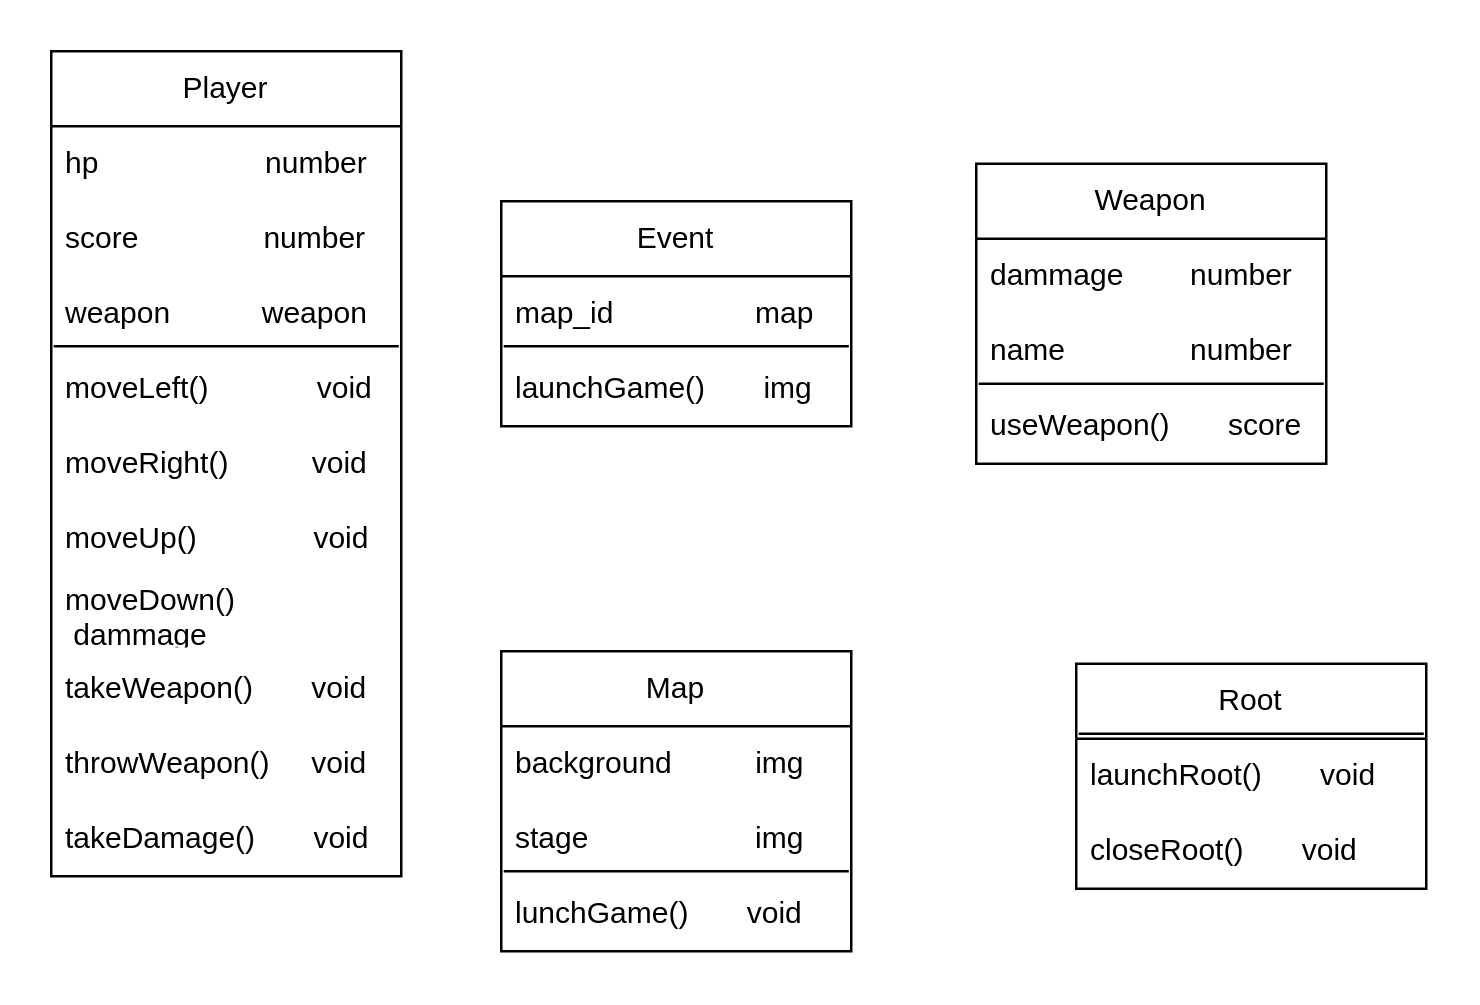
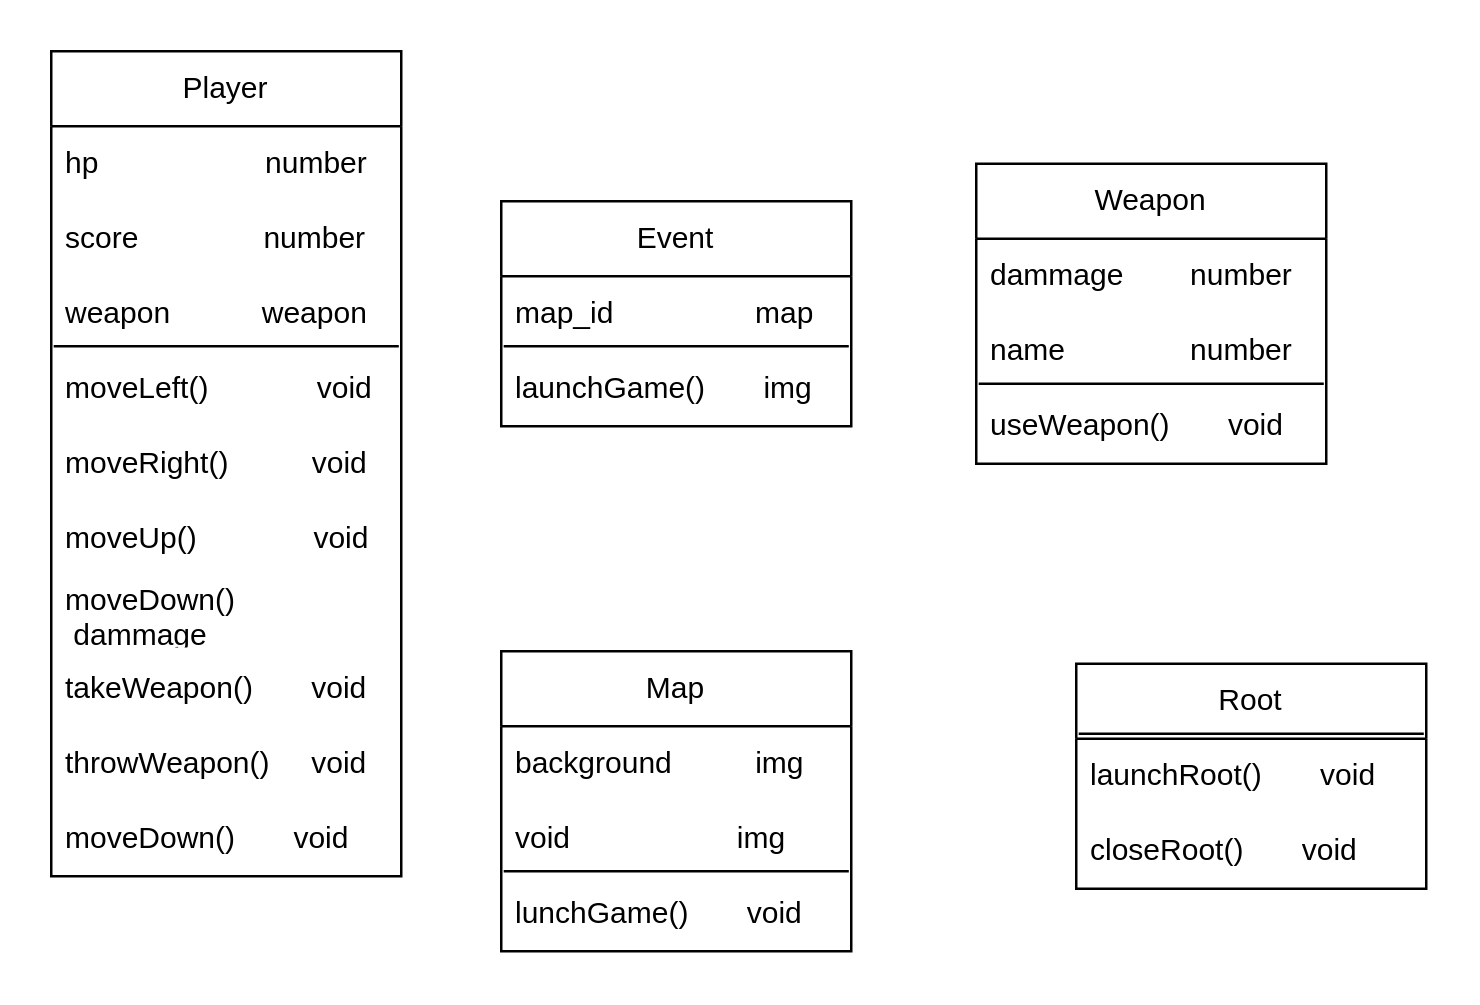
- <mxCell id="18" value="useWeapon()&amp;nbsp; &amp;nbsp; &amp;nbsp; &amp;nbsp;score" style="text;strokeColor=none;fillColor=none;align=left;verticalAlign=middle;spacingLeft=4;spacingRight=4;overflow=hidden;points=[[0,0.5],[1,0.5]];portConstraint=eastwest;rotatable=0;whiteSpace=wrap;html=1;" parent="14" vertex="1"><mxGeometry y="90" width="140" height="30" as="geometry" /></mxCell>
+ <mxCell id="18" value="useWeapon()&amp;nbsp; &amp;nbsp; &amp;nbsp; &amp;nbsp;void" style="text;strokeColor=none;fillColor=none;align=left;verticalAlign=middle;spacingLeft=4;spacingRight=4;overflow=hidden;points=[[0,0.5],[1,0.5]];portConstraint=eastwest;rotatable=0;whiteSpace=wrap;html=1;" parent="14" vertex="1"><mxGeometry y="90" width="140" height="30" as="geometry" /></mxCell>
- <mxCell id="13" value="takeDamage()&amp;nbsp; &amp;nbsp; &amp;nbsp; &amp;nbsp;void" style="text;strokeColor=none;fillColor=none;align=left;verticalAlign=middle;spacingLeft=4;spacingRight=4;overflow=hidden;points=[[0,0.5],[1,0.5]];portConstraint=eastwest;rotatable=0;whiteSpace=wrap;html=1;" parent="2" vertex="1"><mxGeometry y="300" width="140" height="30" as="geometry" /></mxCell>
+ <mxCell id="13" value="moveDown()&amp;nbsp; &amp;nbsp; &amp;nbsp; &amp;nbsp;void" style="text;strokeColor=none;fillColor=none;align=left;verticalAlign=middle;spacingLeft=4;spacingRight=4;overflow=hidden;points=[[0,0.5],[1,0.5]];portConstraint=eastwest;rotatable=0;whiteSpace=wrap;html=1;" parent="2" vertex="1"><mxGeometry y="300" width="140" height="30" as="geometry" /></mxCell>
- <mxCell id="26" value="stage&amp;nbsp; &amp;nbsp; &amp;nbsp; &amp;nbsp; &amp;nbsp; &amp;nbsp; &amp;nbsp; &amp;nbsp; &amp;nbsp; &amp;nbsp; img" style="text;strokeColor=none;fillColor=none;align=left;verticalAlign=middle;spacingLeft=4;spacingRight=4;overflow=hidden;points=[[0,0.5],[1,0.5]];portConstraint=eastwest;rotatable=0;whiteSpace=wrap;html=1;" parent="23" vertex="1"><mxGeometry y="60" width="140" height="30" as="geometry" /></mxCell>
+ <mxCell id="26" value="void&amp;nbsp; &amp;nbsp; &amp;nbsp; &amp;nbsp; &amp;nbsp; &amp;nbsp; &amp;nbsp; &amp;nbsp; &amp;nbsp; &amp;nbsp; img" style="text;strokeColor=none;fillColor=none;align=left;verticalAlign=middle;spacingLeft=4;spacingRight=4;overflow=hidden;points=[[0,0.5],[1,0.5]];portConstraint=eastwest;rotatable=0;whiteSpace=wrap;html=1;" parent="23" vertex="1"><mxGeometry y="60" width="140" height="30" as="geometry" /></mxCell>
